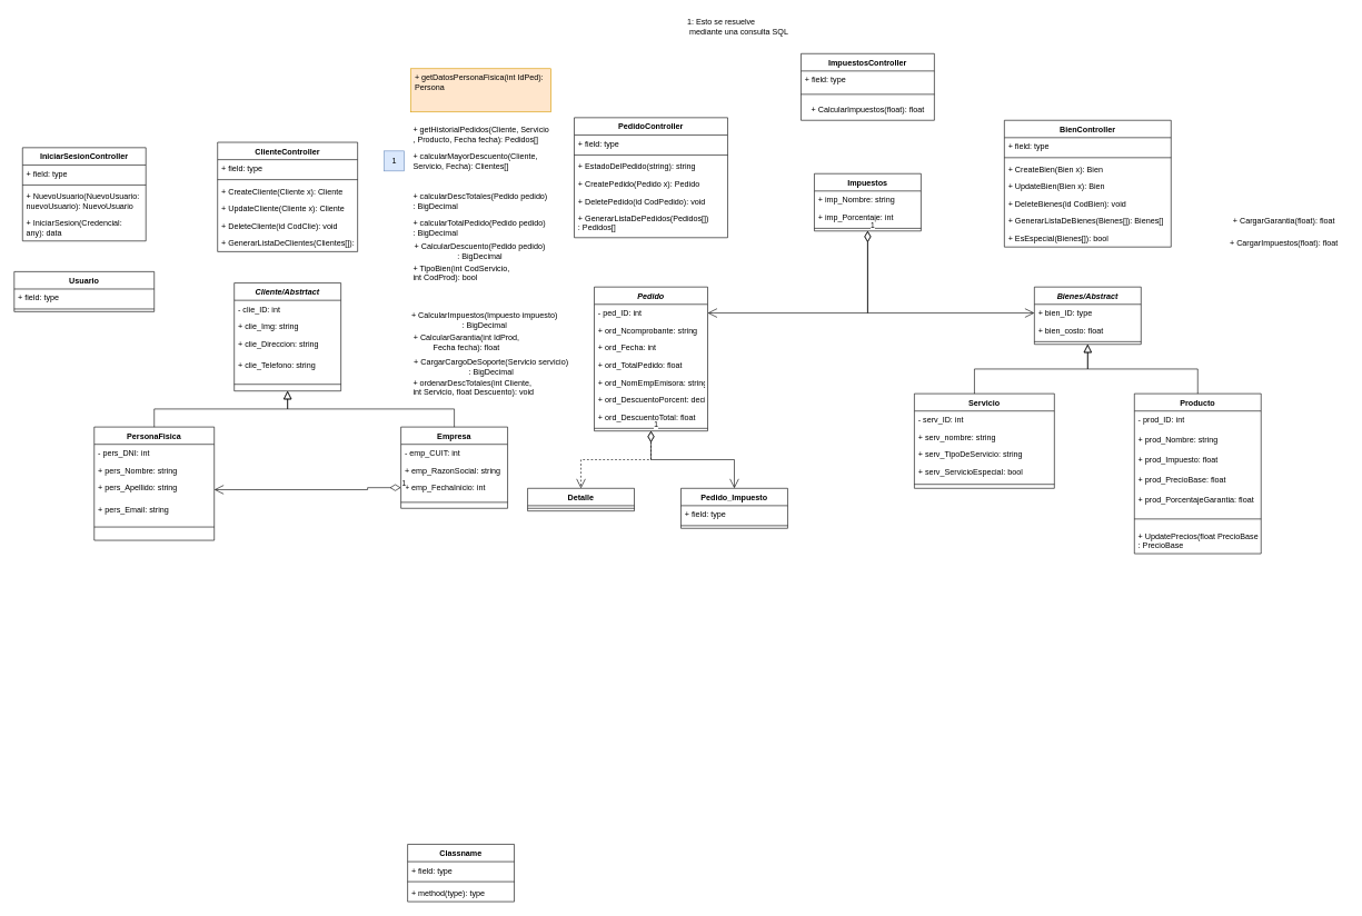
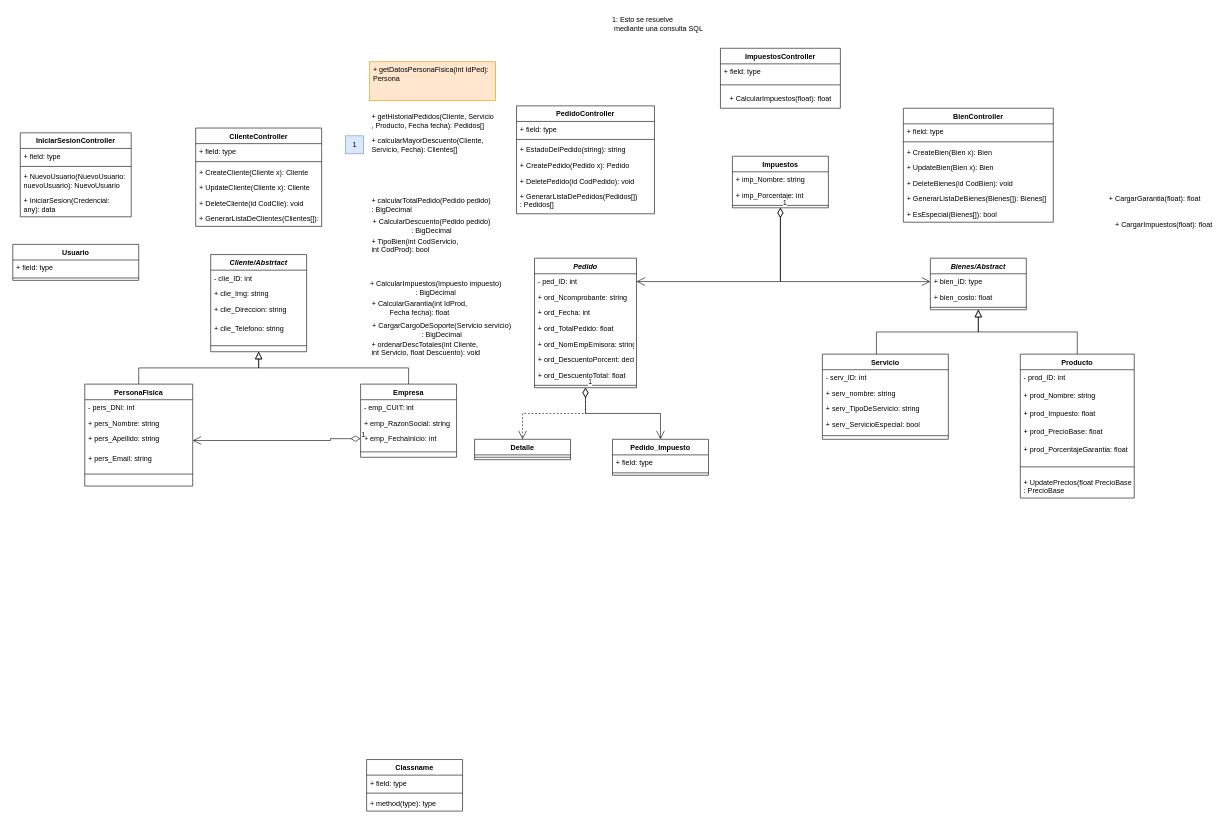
- <mxCell id="114" value="1: Esto se resuelve &lt;br&gt;&lt;span style=&quot;white-space: pre;&quot;&gt;&#09;&lt;/span&gt;&lt;span style=&quot;white-space: pre;&quot;&gt;&#09;&lt;/span&gt;mediante una consulta SQL" style="text;html=1;align=center;verticalAlign=middle;resizable=0;points=[];autosize=1;strokeColor=none;fillColor=none;" parent="1" vertex="1"><mxGeometry x="970" y="20" width="220" height="40" as="geometry" /></mxCell>
+ <mxCell id="114" value="1: Esto se resuelve &lt;br&gt;&lt;span style=&quot;white-space: pre;&quot;&gt;&#09;&lt;/span&gt;&lt;span style=&quot;white-space: pre;&quot;&gt;&#09;&lt;/span&gt;mediante una consulta SQL" style="text;html=1;align=center;verticalAlign=middle;resizable=0;points=[];autosize=1;strokeColor=none;fillColor=none;" parent="1" vertex="1"><mxGeometry x="960" y="20" width="220" height="40" as="geometry" /></mxCell>
- <mxCell id="100" value="+ calcularDescTotales(Pedido pedido)&#10;: BigDecimal" style="text;strokeColor=none;fillColor=none;align=left;verticalAlign=top;spacingLeft=4;spacingRight=4;overflow=hidden;rotatable=0;points=[[0,0.5],[1,0.5]];portConstraint=eastwest;" parent="1" vertex="1"><mxGeometry x="612.5" y="281" width="220" height="40" as="geometry" /></mxCell>
- <mxCell id="107" value="+ CargarImpuestos(float): float" style="text;html=1;align=center;verticalAlign=middle;resizable=0;points=[];autosize=1;strokeColor=none;fillColor=none;" parent="1" vertex="1"><mxGeometry x="1829" y="350" width="190" height="30" as="geometry" /></mxCell>
+ <mxCell id="107" value="+ CargarImpuestos(float): float" style="text;html=1;align=center;verticalAlign=middle;resizable=0;points=[];autosize=1;strokeColor=none;fillColor=none;" parent="1" vertex="1"><mxGeometry x="1844" y="360" width="190" height="30" as="geometry" /></mxCell>
